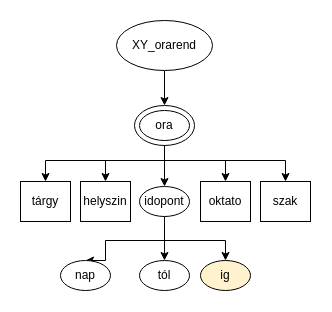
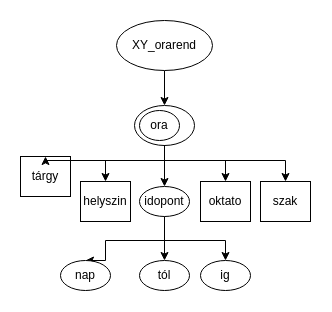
- <mxCell id="4" value="ora" style="ellipse;whiteSpace=wrap;html=1;" vertex="1" parent="1"><mxGeometry x="139" y="110" width="50" height="30" as="geometry" /></mxCell>
+ <mxCell id="4" value="ora" style="ellipse;whiteSpace=wrap;html=1;" vertex="1" parent="1"><mxGeometry x="139" y="110" width="40" height="30" as="geometry" /></mxCell>
- <mxCell id="5" value="tárgy" style="rounded=0;whiteSpace=wrap;html=1;" vertex="1" parent="1"><mxGeometry x="20" y="181" width="50" height="40" as="geometry" /></mxCell>
+ <mxCell id="5" value="tárgy" style="rounded=0;whiteSpace=wrap;html=1;" vertex="1" parent="1"><mxGeometry x="20" y="156" width="50" height="40" as="geometry" /></mxCell>
- <mxCell id="12" value="ig" style="ellipse;whiteSpace=wrap;html=1;fillColor=#fff2cc;" vertex="1" parent="1"><mxGeometry x="200" y="260" width="50" height="30" as="geometry" /></mxCell>
+ <mxCell id="12" value="ig" style="ellipse;whiteSpace=wrap;html=1;" vertex="1" parent="1"><mxGeometry x="200" y="260" width="50" height="30" as="geometry" /></mxCell>
